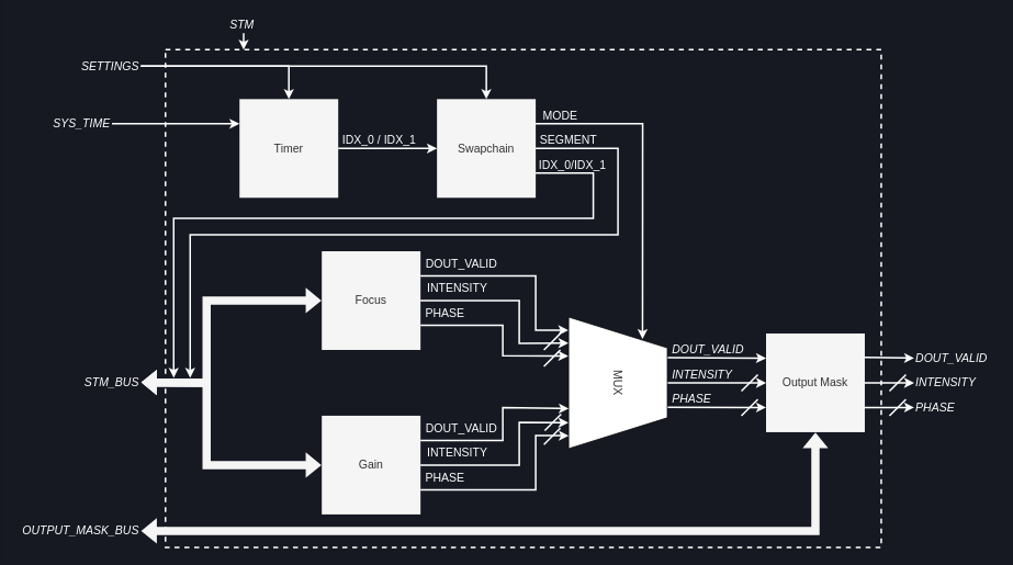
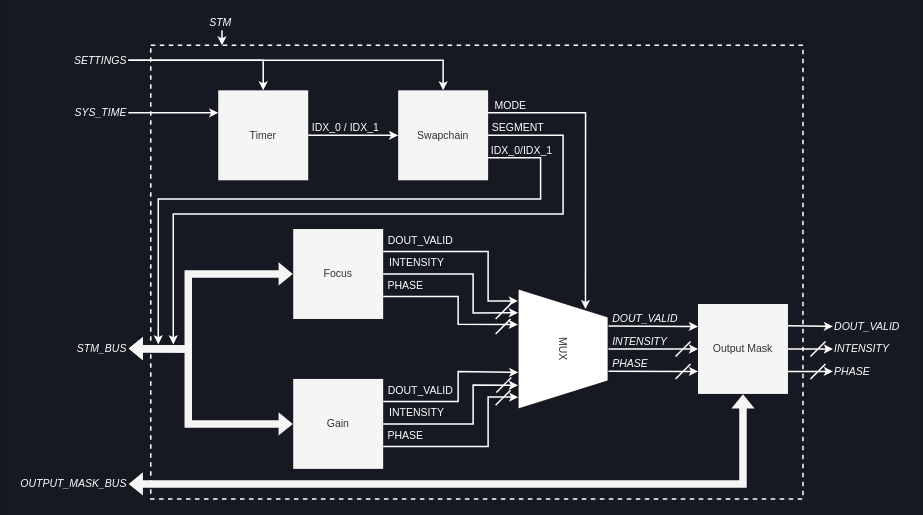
- <mxCell id="16" value="&lt;i&gt;&lt;font style=&quot;color: rgb(255, 255, 255);&quot;&gt;SYS_TIME&lt;/font&gt;&lt;/i&gt;" style="text;html=1;strokeColor=none;fillColor=none;align=right;verticalAlign=middle;whiteSpace=wrap;rounded=0;labelBackgroundColor=none;fontSize=14;fontColor=#FFFFFF;" parent="1" vertex="1"><mxGeometry x="45" y="130" width="90" height="40" as="geometry" /></mxCell>
+ <mxCell id="16" value="&lt;i&gt;&lt;font style=&quot;color: rgb(255, 255, 255);&quot;&gt;SYS_TIME&lt;/font&gt;&lt;/i&gt;" style="text;html=1;strokeColor=none;fillColor=none;align=right;verticalAlign=middle;whiteSpace=wrap;rounded=0;labelBackgroundColor=none;fontSize=14;fontColor=#FFFFFF;" parent="1" vertex="1"><mxGeometry x="80" y="130" width="90" height="40" as="geometry" /></mxCell>
